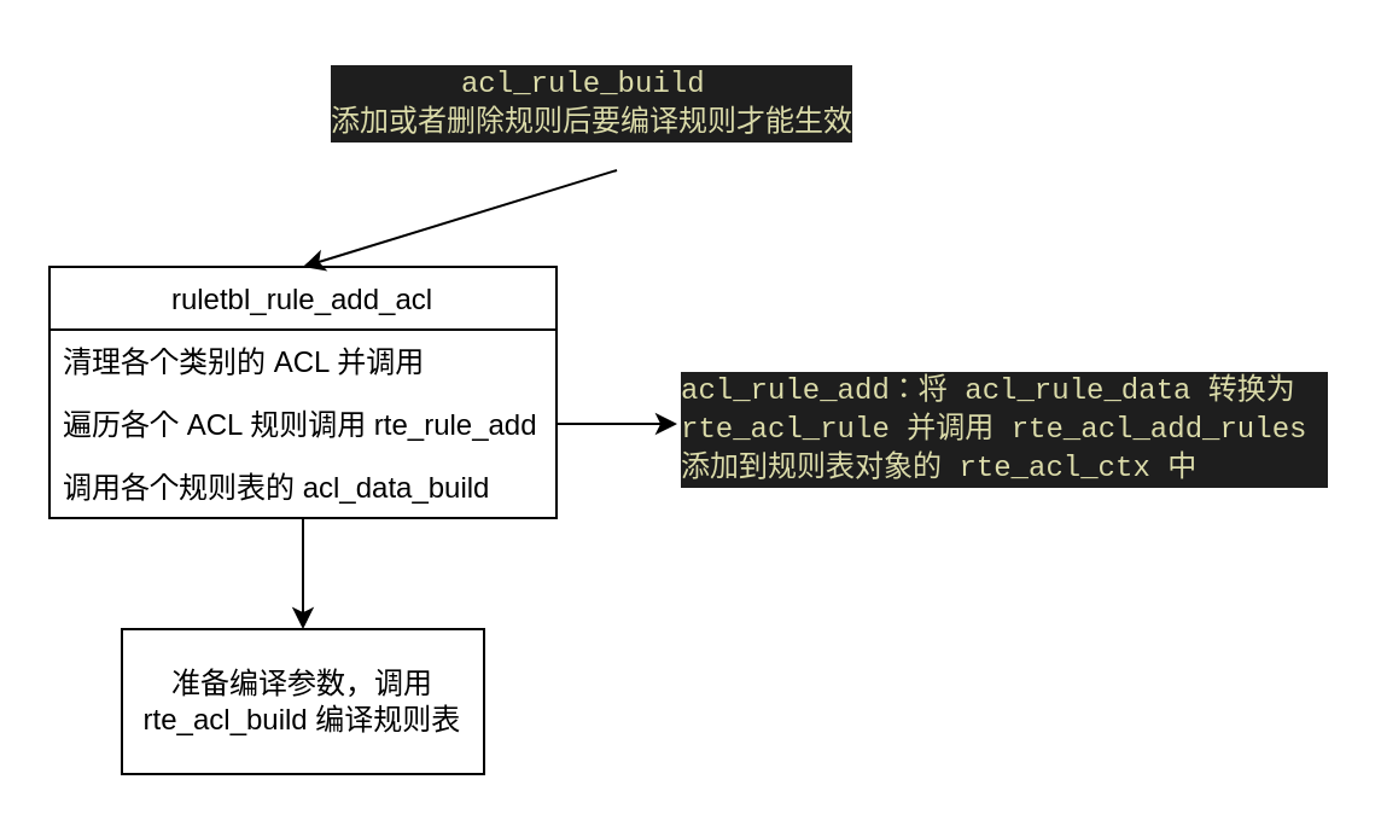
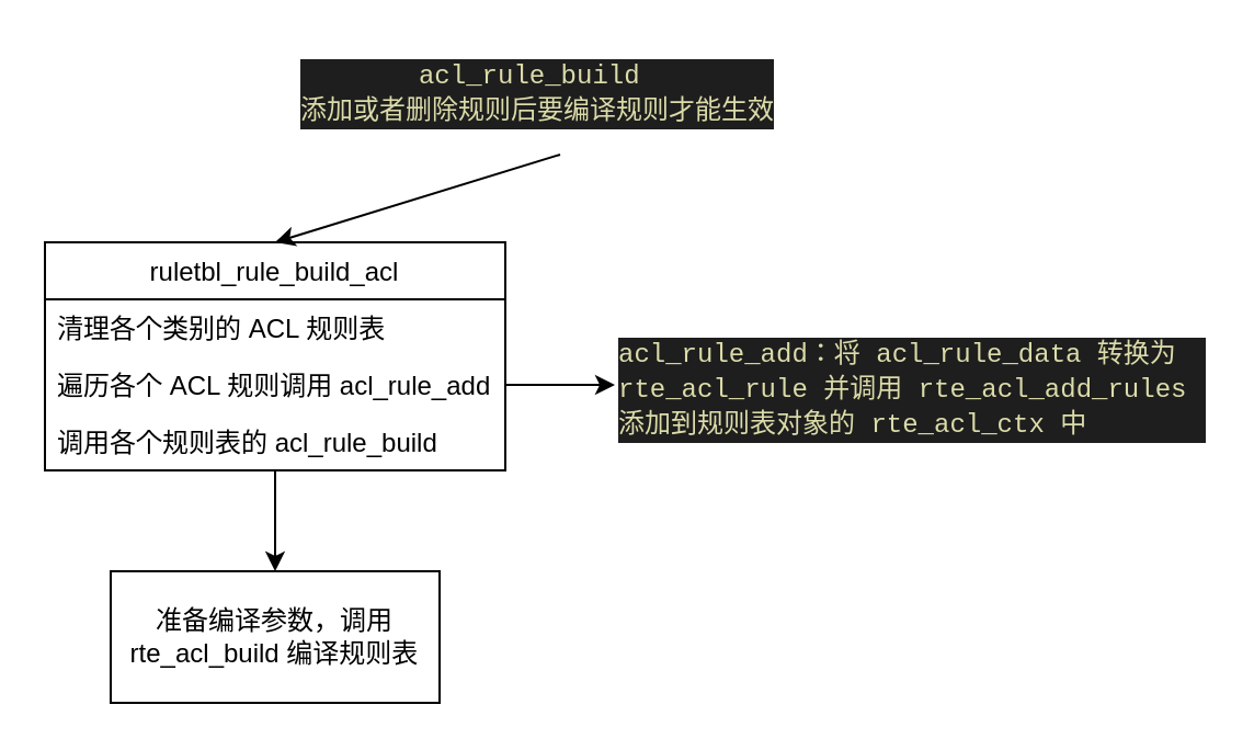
- <mxCell id="5" value="ruletbl_rule_add_acl" style="swimlane;fontStyle=0;childLayout=stackLayout;horizontal=1;startSize=26;fillColor=none;horizontalStack=0;resizeParent=1;resizeParentMax=0;resizeLast=0;collapsible=1;marginBottom=0;" vertex="1" parent="1"><mxGeometry x="20" y="110" width="210" height="104" as="geometry" /></mxCell>
+ <mxCell id="5" value="ruletbl_rule_build_acl" style="swimlane;fontStyle=0;childLayout=stackLayout;horizontal=1;startSize=26;fillColor=none;horizontalStack=0;resizeParent=1;resizeParentMax=0;resizeLast=0;collapsible=1;marginBottom=0;" vertex="1" parent="1"><mxGeometry x="20" y="110" width="210" height="104" as="geometry" /></mxCell>
- <mxCell id="6" value="清理各个类别的 ACL 并调用" style="text;strokeColor=none;fillColor=none;align=left;verticalAlign=top;spacingLeft=4;spacingRight=4;overflow=hidden;rotatable=0;points=[[0,0.5],[1,0.5]];portConstraint=eastwest;" vertex="1" parent="5"><mxGeometry y="26" width="210" height="26" as="geometry" /></mxCell>
+ <mxCell id="6" value="清理各个类别的 ACL 规则表" style="text;strokeColor=none;fillColor=none;align=left;verticalAlign=top;spacingLeft=4;spacingRight=4;overflow=hidden;rotatable=0;points=[[0,0.5],[1,0.5]];portConstraint=eastwest;" vertex="1" parent="5"><mxGeometry y="26" width="210" height="26" as="geometry" /></mxCell>
- <mxCell id="7" value="遍历各个 ACL 规则调用 rte_rule_add" style="text;strokeColor=none;fillColor=none;align=left;verticalAlign=top;spacingLeft=4;spacingRight=4;overflow=hidden;rotatable=0;points=[[0,0.5],[1,0.5]];portConstraint=eastwest;" vertex="1" parent="5"><mxGeometry y="52" width="210" height="26" as="geometry" /></mxCell>
+ <mxCell id="7" value="遍历各个 ACL 规则调用 acl_rule_add" style="text;strokeColor=none;fillColor=none;align=left;verticalAlign=top;spacingLeft=4;spacingRight=4;overflow=hidden;rotatable=0;points=[[0,0.5],[1,0.5]];portConstraint=eastwest;" vertex="1" parent="5"><mxGeometry y="52" width="210" height="26" as="geometry" /></mxCell>
- <mxCell id="8" value="调用各个规则表的 acl_data_build" style="text;strokeColor=none;fillColor=none;align=left;verticalAlign=top;spacingLeft=4;spacingRight=4;overflow=hidden;rotatable=0;points=[[0,0.5],[1,0.5]];portConstraint=eastwest;" vertex="1" parent="5"><mxGeometry y="78" width="210" height="26" as="geometry" /></mxCell>
+ <mxCell id="8" value="调用各个规则表的 acl_rule_build" style="text;strokeColor=none;fillColor=none;align=left;verticalAlign=top;spacingLeft=4;spacingRight=4;overflow=hidden;rotatable=0;points=[[0,0.5],[1,0.5]];portConstraint=eastwest;" vertex="1" parent="5"><mxGeometry y="78" width="210" height="26" as="geometry" /></mxCell>
